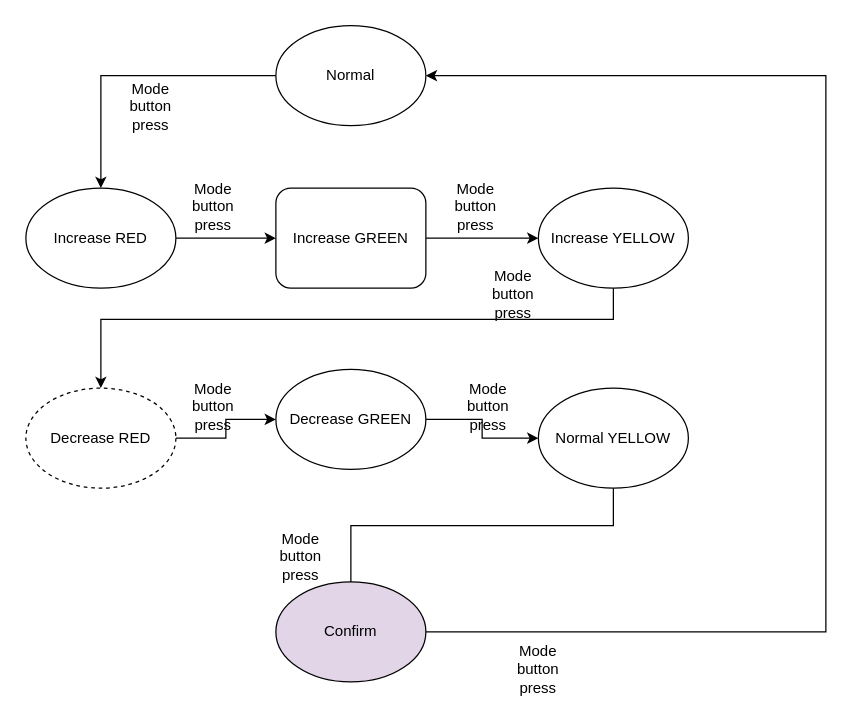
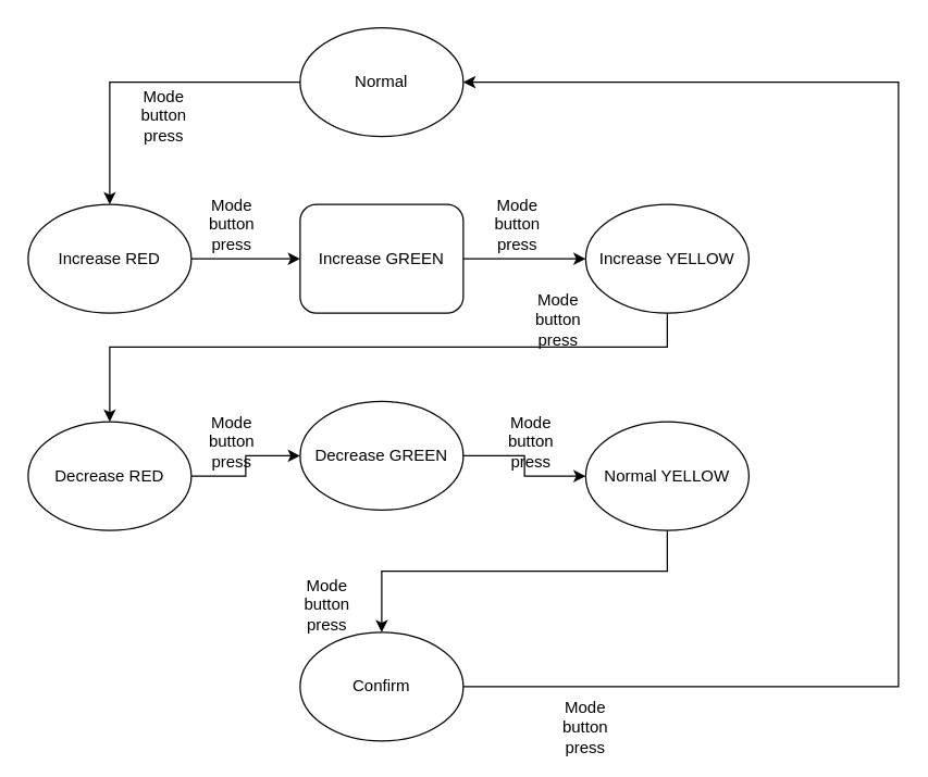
- <mxCell id="11" value="Decrease RED" style="ellipse;whiteSpace=wrap;html=1;dashed=1;" vertex="1" parent="1"><mxGeometry x="20" y="310" width="120" height="80" as="geometry" /></mxCell>
+ <mxCell id="11" value="Decrease RED" style="ellipse;whiteSpace=wrap;html=1;" vertex="1" parent="1"><mxGeometry x="20" y="310" width="120" height="80" as="geometry" /></mxCell>
- <mxCell id="14" style="edgeStyle=orthogonalEdgeStyle;rounded=0;orthogonalLoop=1;jettySize=auto;html=1;entryX=0.5;entryY=0;entryDx=0;entryDy=0;endArrow=none;" edge="1" parent="1" source="15" target="17"><mxGeometry relative="1" as="geometry"><mxPoint x="470" y="450" as="targetPoint" /><Array as="points"><mxPoint x="490" y="420" /><mxPoint x="280" y="420" /></Array></mxGeometry></mxCell>
+ <mxCell id="14" style="edgeStyle=orthogonalEdgeStyle;rounded=0;orthogonalLoop=1;jettySize=auto;html=1;entryX=0.5;entryY=0;entryDx=0;entryDy=0;" edge="1" parent="1" source="15" target="17"><mxGeometry relative="1" as="geometry"><mxPoint x="470" y="450" as="targetPoint" /><Array as="points"><mxPoint x="490" y="420" /><mxPoint x="280" y="420" /></Array></mxGeometry></mxCell>
- <mxCell id="17" value="Confirm" style="ellipse;whiteSpace=wrap;html=1;fillColor=#e1d5e7;" vertex="1" parent="1"><mxGeometry x="220" y="465" width="120" height="80" as="geometry" /></mxCell>
+ <mxCell id="17" value="Confirm" style="ellipse;whiteSpace=wrap;html=1;" vertex="1" parent="1"><mxGeometry x="220" y="465" width="120" height="80" as="geometry" /></mxCell>
